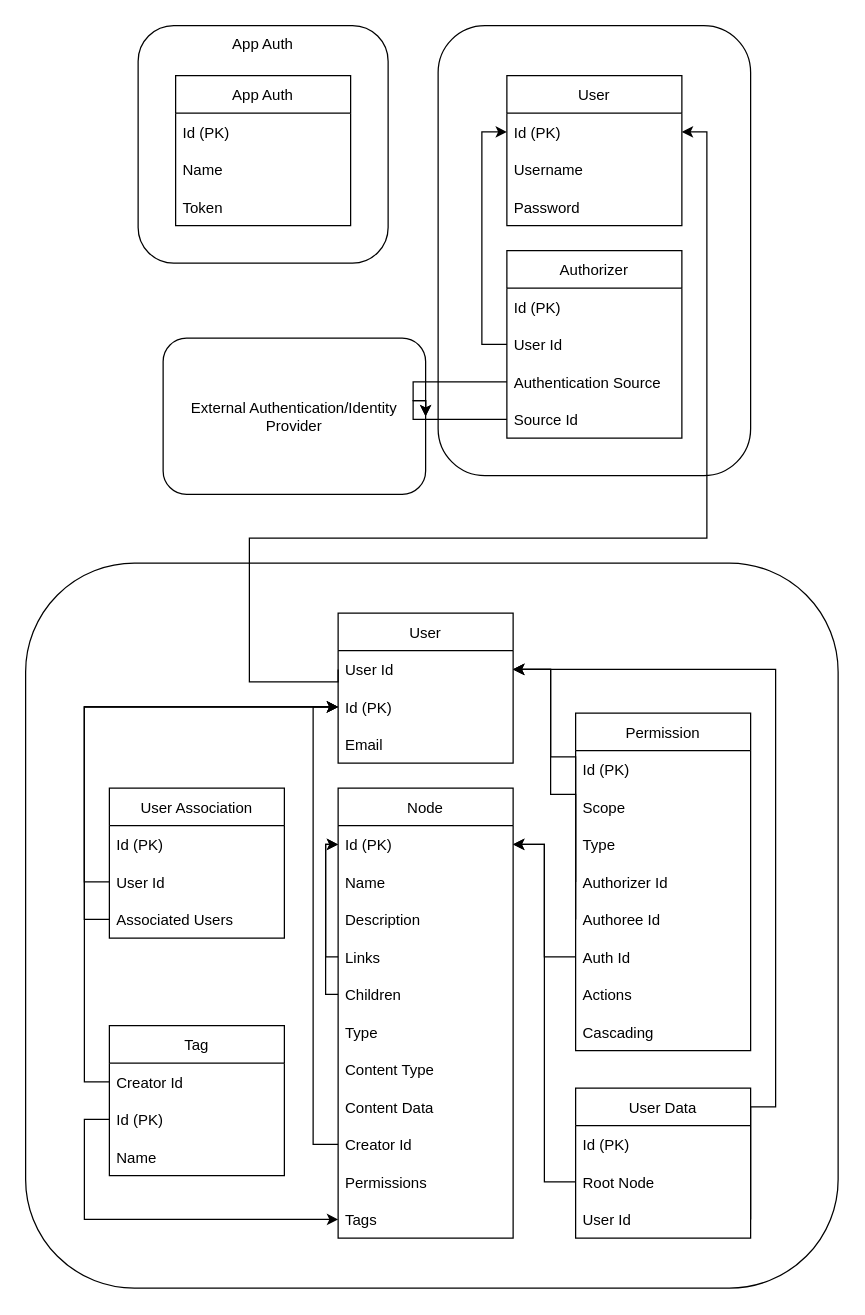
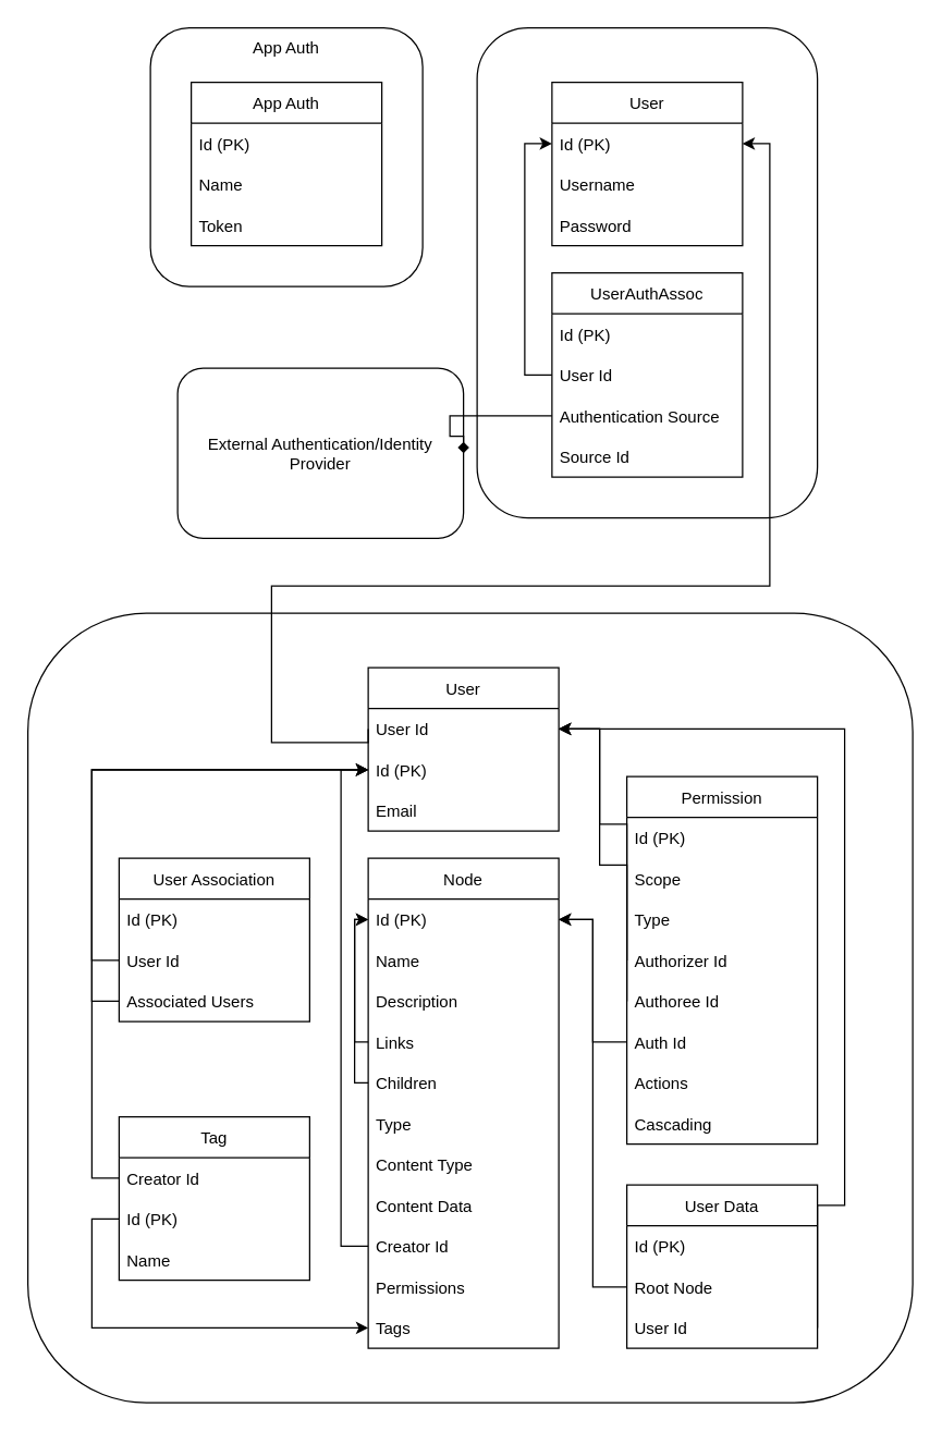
- <mxCell id="13" value="Authorizer" style="swimlane;fontStyle=0;childLayout=stackLayout;horizontal=1;startSize=30;horizontalStack=0;resizeParent=1;resizeParentMax=0;resizeLast=0;collapsible=1;marginBottom=0;" parent="1" vertex="1"><mxGeometry x="405" y="200" width="140" height="150" as="geometry" /></mxCell>
+ <mxCell id="13" value="UserAuthAssoc" style="swimlane;fontStyle=0;childLayout=stackLayout;horizontal=1;startSize=30;horizontalStack=0;resizeParent=1;resizeParentMax=0;resizeLast=0;collapsible=1;marginBottom=0;" parent="1" vertex="1"><mxGeometry x="405" y="200" width="140" height="150" as="geometry" /></mxCell>
- <mxCell id="20" style="edgeStyle=orthogonalEdgeStyle;rounded=0;orthogonalLoop=1;jettySize=auto;html=1;exitX=0;exitY=0.5;exitDx=0;exitDy=0;entryX=1;entryY=0.5;entryDx=0;entryDy=0;" parent="1" source="16" target="19" edge="1"><mxGeometry relative="1" as="geometry"><Array as="points"><mxPoint x="330" y="305" /><mxPoint x="330" y="320" /></Array></mxGeometry></mxCell>
+ <mxCell id="20" style="edgeStyle=orthogonalEdgeStyle;rounded=0;orthogonalLoop=1;jettySize=auto;html=1;exitX=0;exitY=0.5;exitDx=0;exitDy=0;entryX=1;entryY=0.5;entryDx=0;entryDy=0;endArrow=diamond;" parent="1" source="16" target="19" edge="1"><mxGeometry relative="1" as="geometry"><Array as="points"><mxPoint x="330" y="305" /><mxPoint x="330" y="320" /></Array></mxGeometry></mxCell>
- <mxCell id="21" style="edgeStyle=orthogonalEdgeStyle;rounded=0;orthogonalLoop=1;jettySize=auto;html=1;exitX=0;exitY=0.5;exitDx=0;exitDy=0;entryX=1;entryY=0.5;entryDx=0;entryDy=0;" parent="1" source="17" target="19" edge="1"><mxGeometry relative="1" as="geometry"><Array as="points"><mxPoint x="330" y="335" /><mxPoint x="330" y="320" /></Array></mxGeometry></mxCell>
